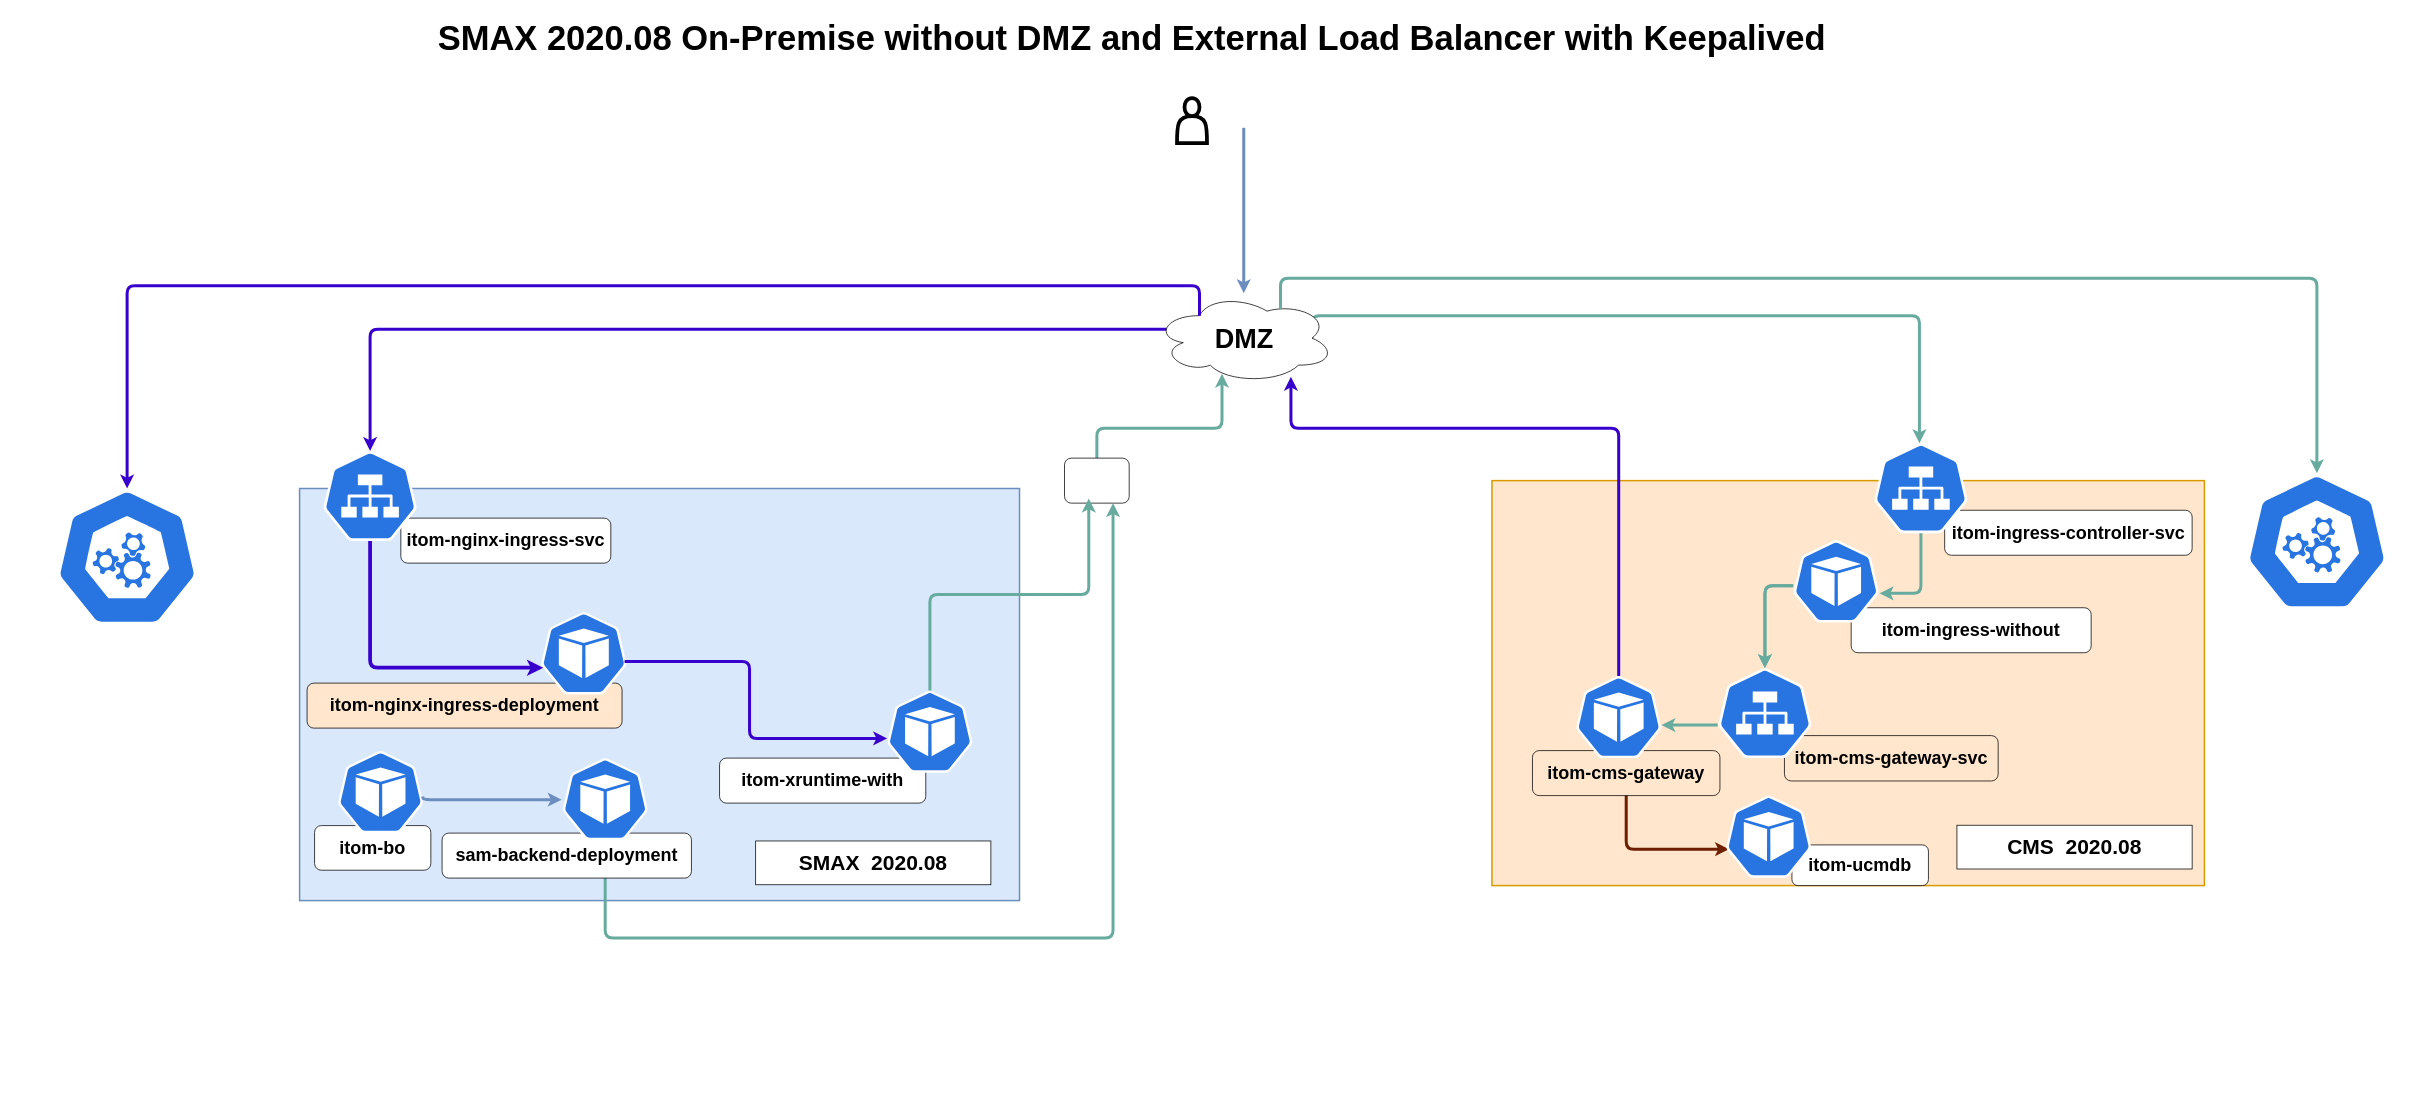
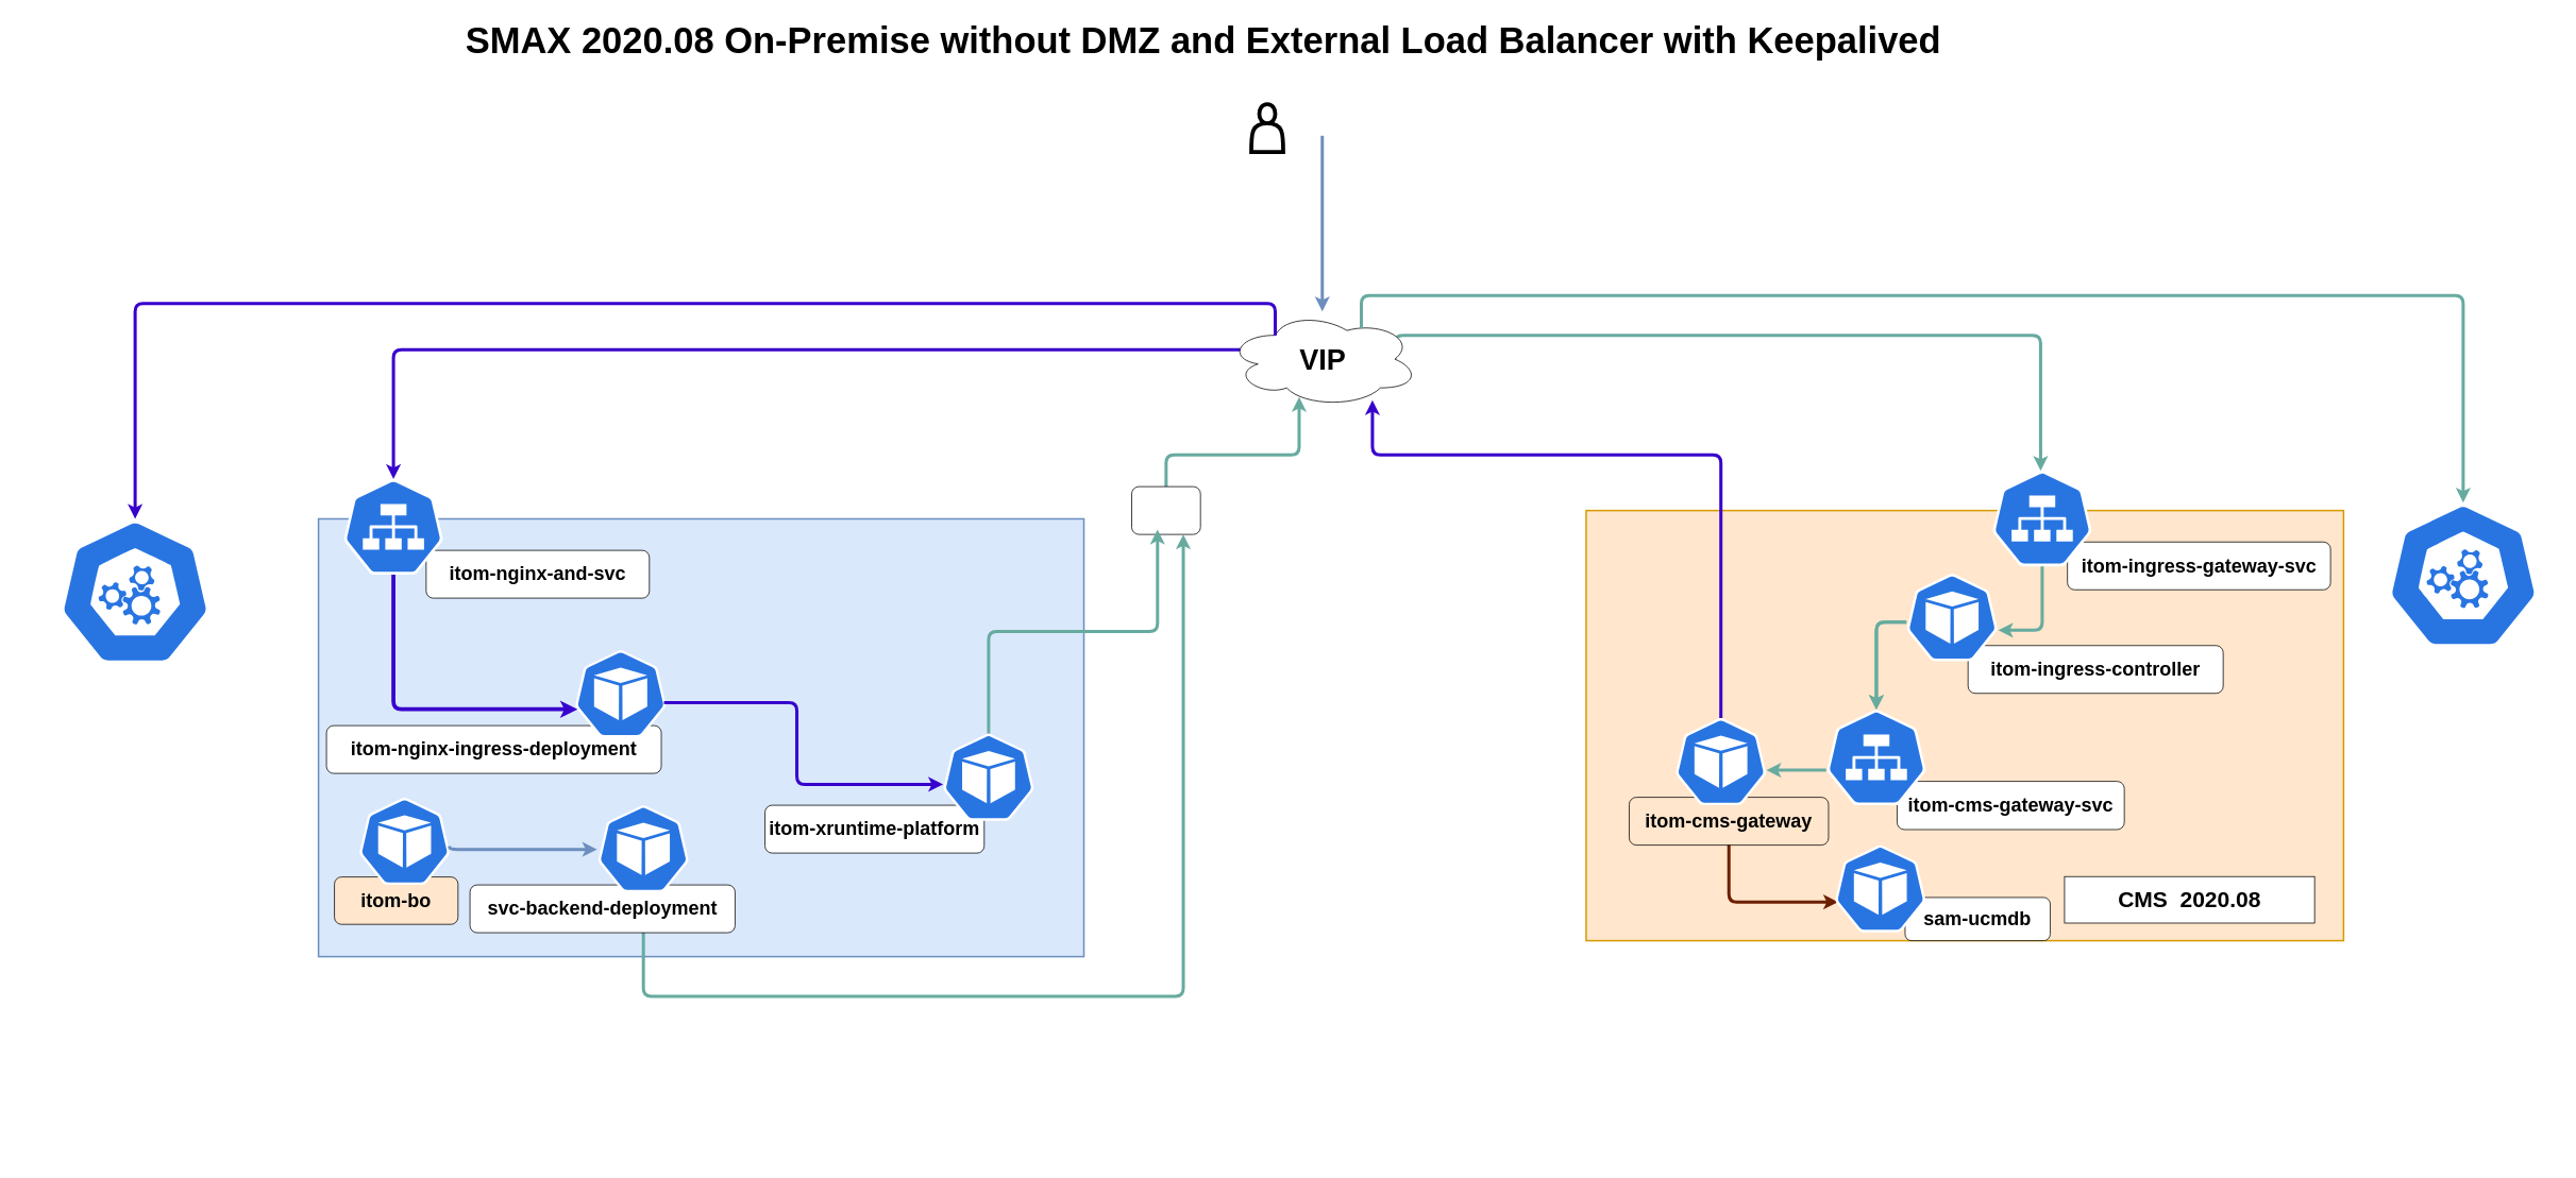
- <mxCell id="16" value="&lt;font size=&quot;1&quot;&gt;&lt;b style=&quot;font-size: 36px&quot;&gt;DMZ&lt;/b&gt;&lt;/font&gt;" style="ellipse;shape=cloud;whiteSpace=wrap;html=1;" parent="1" vertex="1"><mxGeometry x="1539" y="390" width="240" height="120" as="geometry" /></mxCell>
+ <mxCell id="16" value="&lt;font size=&quot;1&quot;&gt;&lt;b style=&quot;font-size: 36px&quot;&gt;VIP&lt;/b&gt;&lt;/font&gt;" style="ellipse;shape=cloud;whiteSpace=wrap;html=1;" parent="1" vertex="1"><mxGeometry x="1539" y="390" width="240" height="120" as="geometry" /></mxCell>
- <mxCell id="25" value="&lt;h6 style=&quot;font-size: 24px&quot;&gt;&lt;font style=&quot;font-size: 24px&quot;&gt;itom-ingress-controller-svc&lt;/font&gt;&lt;/h6&gt;" style="rounded=1;whiteSpace=wrap;html=1;fontSize=24;" parent="19" vertex="1"><mxGeometry x="603.65" y="39.5" width="330" height="60" as="geometry" /></mxCell>
+ <mxCell id="25" value="&lt;h6 style=&quot;font-size: 24px&quot;&gt;&lt;font style=&quot;font-size: 24px&quot;&gt;itom-ingress-gateway-svc&lt;/font&gt;&lt;/h6&gt;" style="rounded=1;whiteSpace=wrap;html=1;fontSize=24;" parent="19" vertex="1"><mxGeometry x="603.65" y="39.5" width="330" height="60" as="geometry" /></mxCell>
- <mxCell id="3" value="&lt;h6 style=&quot;font-size: 24px;&quot;&gt;&lt;font style=&quot;font-size: 24px;&quot;&gt;itom-nginx-ingress-svc&lt;/font&gt;&lt;/h6&gt;" style="rounded=1;whiteSpace=wrap;html=1;fontSize=24;" parent="2" vertex="1"><mxGeometry x="135" y="39.5" width="280" height="60" as="geometry" /></mxCell>
+ <mxCell id="3" value="&lt;h6 style=&quot;font-size: 24px;&quot;&gt;&lt;font style=&quot;font-size: 24px;&quot;&gt;itom-nginx-and-svc&lt;/font&gt;&lt;/h6&gt;" style="rounded=1;whiteSpace=wrap;html=1;fontSize=24;" parent="2" vertex="1"><mxGeometry x="135" y="39.5" width="280" height="60" as="geometry" /></mxCell>
- <mxCell id="24" value="&lt;h6 style=&quot;font-size: 24px&quot;&gt;itom-ingress-without&lt;/h6&gt;" style="rounded=1;whiteSpace=wrap;html=1;fontSize=24;" parent="19" vertex="1"><mxGeometry x="479.0" y="169.5" width="320" height="60" as="geometry" /></mxCell>
+ <mxCell id="24" value="&lt;h6 style=&quot;font-size: 24px&quot;&gt;itom-ingress-controller&lt;/h6&gt;" style="rounded=1;whiteSpace=wrap;html=1;fontSize=24;" parent="19" vertex="1"><mxGeometry x="479.0" y="169.5" width="320" height="60" as="geometry" /></mxCell>
- <mxCell id="4" value="&lt;h6 style=&quot;font-size: 24px&quot;&gt;itom-nginx-ingress-deployment&lt;/h6&gt;" style="rounded=1;whiteSpace=wrap;html=1;fontSize=24;fillColor=#ffe6cc;" parent="2" vertex="1"><mxGeometry x="10" y="259.5" width="420" height="60" as="geometry" /></mxCell>
+ <mxCell id="4" value="&lt;h6 style=&quot;font-size: 24px&quot;&gt;itom-nginx-ingress-deployment&lt;/h6&gt;" style="rounded=1;whiteSpace=wrap;html=1;fontSize=24;" parent="2" vertex="1"><mxGeometry x="10" y="259.5" width="420" height="60" as="geometry" /></mxCell>
- <mxCell id="23" value="&lt;h6 style=&quot;font-size: 24px&quot;&gt;&lt;font style=&quot;font-size: 24px&quot;&gt;itom-cms-gateway-svc&lt;/font&gt;&lt;/h6&gt;" style="rounded=1;whiteSpace=wrap;html=1;fontSize=24;fillColor=#ffe6cc;" parent="19" vertex="1"><mxGeometry x="390" y="340" width="285" height="60.5" as="geometry" /></mxCell>
+ <mxCell id="23" value="&lt;h6 style=&quot;font-size: 24px&quot;&gt;&lt;font style=&quot;font-size: 24px&quot;&gt;itom-cms-gateway-svc&lt;/font&gt;&lt;/h6&gt;" style="rounded=1;whiteSpace=wrap;html=1;fontSize=24;" parent="19" vertex="1"><mxGeometry x="390" y="340" width="285" height="60.5" as="geometry" /></mxCell>
- <mxCell id="5" value="&lt;h6 style=&quot;font-size: 24px&quot;&gt;itom-xruntime-with&lt;br&gt;&lt;/h6&gt;" style="rounded=1;whiteSpace=wrap;html=1;fontSize=24;" parent="2" vertex="1"><mxGeometry x="560" y="359.5" width="275" height="60" as="geometry" /></mxCell>
+ <mxCell id="5" value="&lt;h6 style=&quot;font-size: 24px&quot;&gt;itom-xruntime-platform&lt;br&gt;&lt;/h6&gt;" style="rounded=1;whiteSpace=wrap;html=1;fontSize=24;" parent="2" vertex="1"><mxGeometry x="560" y="359.5" width="275" height="60" as="geometry" /></mxCell>
- <mxCell id="27" value="&lt;h3&gt;&lt;font style=&quot;font-size: 28px&quot;&gt;CMS&amp;nbsp; 2020.08&lt;/font&gt;&lt;/h3&gt;" style="strokeWidth=1;dashed=0;align=center;fontSize=20;shape=rect;fillColor=#ffffff;strokeColor=#000000;fontStyle=1;whiteSpace=wrap;html=1;" parent="19" vertex="1"><mxGeometry x="620.005" y="459.499" width="313.644" height="58.378" as="geometry" /></mxCell>
+ <mxCell id="27" value="&lt;h3&gt;&lt;font style=&quot;font-size: 28px&quot;&gt;CMS&amp;nbsp; 2020.08&lt;/font&gt;&lt;/h3&gt;" style="strokeWidth=1;dashed=0;align=center;fontSize=20;shape=rect;fillColor=#ffffff;strokeColor=#000000;fontStyle=1;whiteSpace=wrap;html=1;" parent="19" vertex="1"><mxGeometry x="600.005" y="459.499" width="313.644" height="58.378" as="geometry" /></mxCell>
- <mxCell id="44" value="&lt;h6 style=&quot;font-size: 24px&quot;&gt;itom-bo&lt;br&gt;&lt;/h6&gt;" style="rounded=1;whiteSpace=wrap;html=1;fontSize=24;" vertex="1" parent="1"><mxGeometry x="419" y="1100" width="155" height="59.5" as="geometry" /></mxCell>
+ <mxCell id="44" value="&lt;h6 style=&quot;font-size: 24px&quot;&gt;itom-bo&lt;br&gt;&lt;/h6&gt;" style="rounded=1;whiteSpace=wrap;html=1;fontSize=24;fillColor=#ffe6cc;" vertex="1" parent="1"><mxGeometry x="419" y="1100" width="155" height="59.5" as="geometry" /></mxCell>
- <mxCell id="48" value="&lt;h6 style=&quot;font-size: 24px&quot;&gt;sam-backend-deployment&lt;br&gt;&lt;/h6&gt;" style="rounded=1;whiteSpace=wrap;html=1;fontSize=24;" vertex="1" parent="1"><mxGeometry x="589" y="1110" width="332.5" height="60" as="geometry" /></mxCell>
+ <mxCell id="48" value="&lt;h6 style=&quot;font-size: 24px&quot;&gt;svc-backend-deployment&lt;br&gt;&lt;/h6&gt;" style="rounded=1;whiteSpace=wrap;html=1;fontSize=24;" vertex="1" parent="1"><mxGeometry x="589" y="1110" width="332.5" height="60" as="geometry" /></mxCell>
- <mxCell id="6" value="&lt;h3&gt;&lt;font style=&quot;font-size: 28px&quot;&gt;SMAX&amp;nbsp; 2020.08&lt;/font&gt;&lt;/h3&gt;" style="strokeWidth=1;dashed=0;align=center;fontSize=20;shape=rect;fillColor=#ffffff;strokeColor=#000000;fontStyle=1;whiteSpace=wrap;html=1;" parent="2" vertex="1"><mxGeometry x="608.175" y="469.999" width="313.644" height="58.378" as="geometry" /></mxCell>
- <mxCell id="21" value="&lt;h6 style=&quot;font-size: 24px&quot;&gt;itom-ucmdb&lt;/h6&gt;" style="rounded=1;whiteSpace=wrap;html=1;fontSize=24;" parent="19" vertex="1"><mxGeometry x="400" y="485.75" width="182" height="54.25" as="geometry" /></mxCell>
+ <mxCell id="21" value="&lt;h6 style=&quot;font-size: 24px&quot;&gt;sam-ucmdb&lt;/h6&gt;" style="rounded=1;whiteSpace=wrap;html=1;fontSize=24;" parent="19" vertex="1"><mxGeometry x="400" y="485.75" width="182" height="54.25" as="geometry" /></mxCell>
